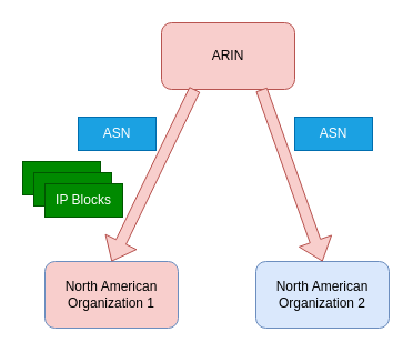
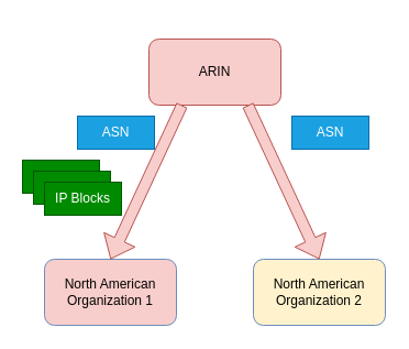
- <mxCell id="2" value="ARIN" style="rounded=1;whiteSpace=wrap;html=1;fillColor=#f8cecc;strokeColor=#b85450;" vertex="1" parent="1"><mxGeometry x="145" y="20" width="120" height="60" as="geometry" /></mxCell>
+ <mxCell id="2" value="ARIN" style="rounded=1;whiteSpace=wrap;html=1;fillColor=#f8cecc;strokeColor=#b85450;" vertex="1" parent="1"><mxGeometry x="135" y="35" width="120" height="60" as="geometry" /></mxCell>
- <mxCell id="4" value="North American&lt;br&gt;Organization 2" style="rounded=1;whiteSpace=wrap;html=1;fillColor=#dae8fc;strokeColor=#6c8ebf;" vertex="1" parent="1"><mxGeometry x="230" y="235" width="120" height="60" as="geometry" /></mxCell>
+ <mxCell id="4" value="North American&lt;br&gt;Organization 2" style="rounded=1;whiteSpace=wrap;html=1;fillColor=#fff2cc;strokeColor=#6c8ebf;" vertex="1" parent="1"><mxGeometry x="230" y="235" width="120" height="60" as="geometry" /></mxCell>
